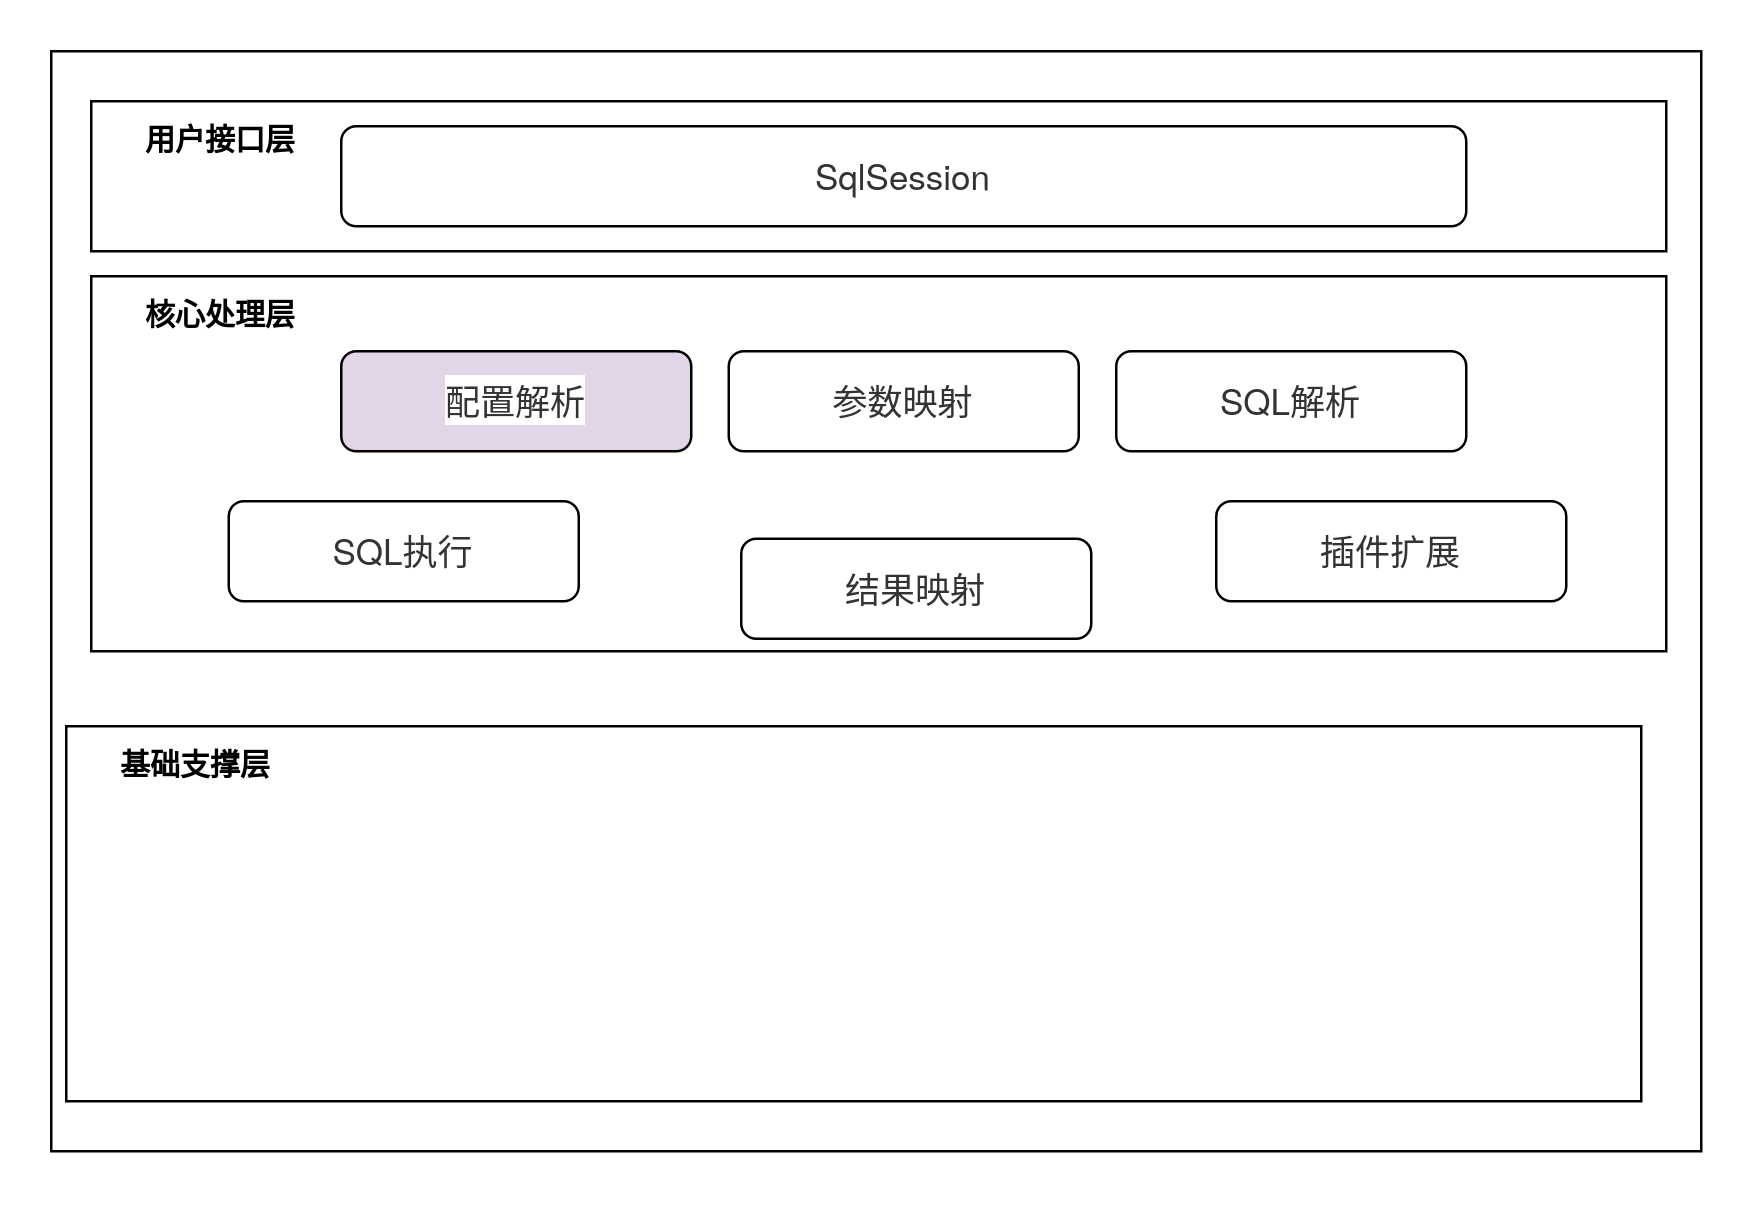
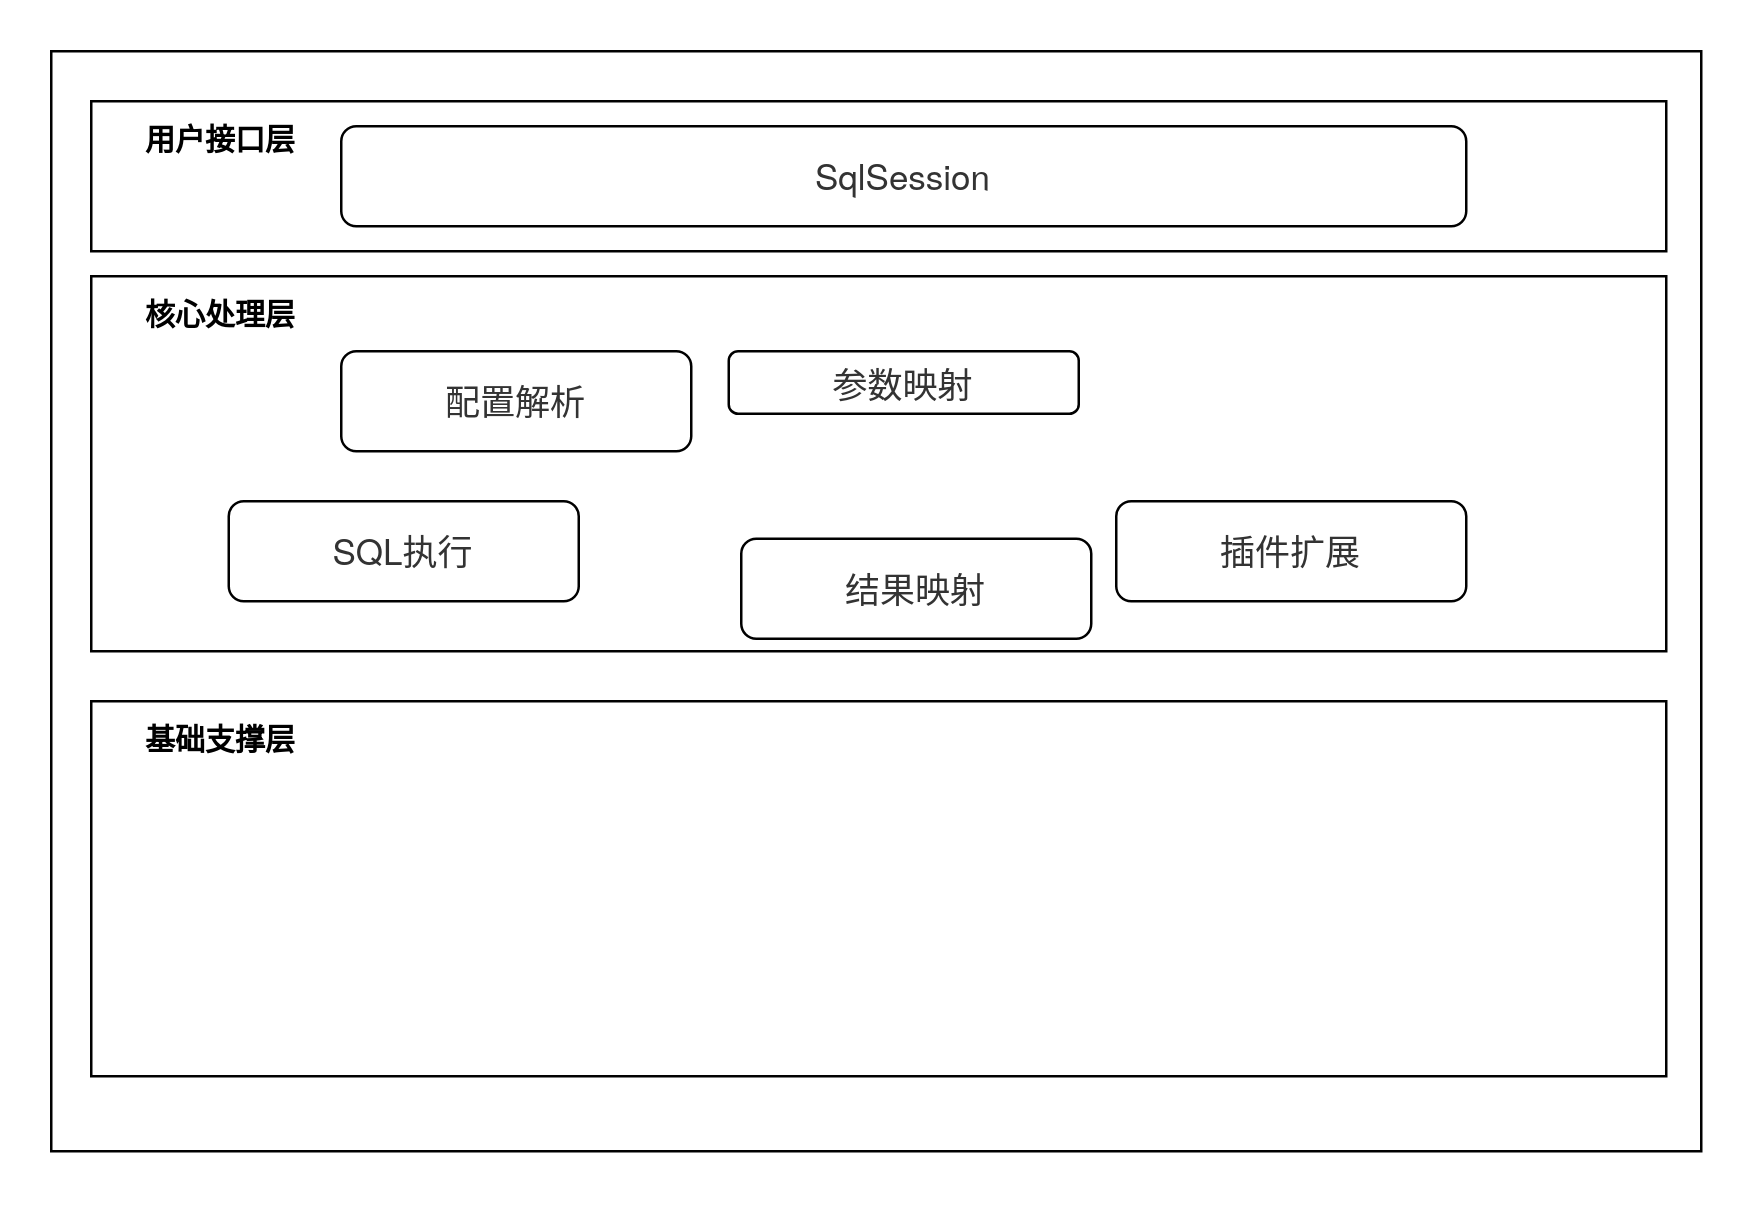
- <mxCell id="7" value="&lt;span style=&quot;color: rgb(51, 51, 51); font-family: &amp;quot;Helvetica Neue&amp;quot;, Helvetica, Arial, sans-serif; font-size: 14px; text-align: start; background-color: rgb(255, 255, 255);&quot;&gt;配置解析&lt;/span&gt;" style="rounded=1;whiteSpace=wrap;html=1;flipH=0;flipV=1;fillColor=#e1d5e7;" vertex="1" parent="1"><mxGeometry x="136" y="140" width="140" height="40" as="geometry" /></mxCell>
+ <mxCell id="7" value="&lt;span style=&quot;color: rgb(51, 51, 51); font-family: &amp;quot;Helvetica Neue&amp;quot;, Helvetica, Arial, sans-serif; font-size: 14px; text-align: start; background-color: rgb(255, 255, 255);&quot;&gt;配置解析&lt;/span&gt;" style="rounded=1;whiteSpace=wrap;html=1;flipH=0;flipV=1;" vertex="1" parent="1"><mxGeometry x="136" y="140" width="140" height="40" as="geometry" /></mxCell>
- <mxCell id="9" value="&lt;span style=&quot;color: rgb(51, 51, 51); font-family: &amp;quot;Helvetica Neue&amp;quot;, Helvetica, Arial, sans-serif; font-size: 14px; text-align: start; background-color: rgb(255, 255, 255);&quot;&gt;参数映射&lt;/span&gt;" style="rounded=1;whiteSpace=wrap;html=1;flipH=0;flipV=1;" vertex="1" parent="1"><mxGeometry x="291" y="140" width="140" height="40" as="geometry" /></mxCell>
+ <mxCell id="9" value="&lt;span style=&quot;color: rgb(51, 51, 51); font-family: &amp;quot;Helvetica Neue&amp;quot;, Helvetica, Arial, sans-serif; font-size: 14px; text-align: start; background-color: rgb(255, 255, 255);&quot;&gt;参数映射&lt;/span&gt;" style="rounded=1;whiteSpace=wrap;html=1;flipH=0;flipV=1;" vertex="1" parent="1"><mxGeometry x="291" y="140" width="140" height="25" as="geometry" /></mxCell>
- <mxCell id="10" value="&lt;span style=&quot;color: rgb(51, 51, 51); font-family: &amp;quot;Helvetica Neue&amp;quot;, Helvetica, Arial, sans-serif; font-size: 14px; text-align: start; background-color: rgb(255, 255, 255);&quot;&gt;SQL解析&lt;/span&gt;" style="rounded=1;whiteSpace=wrap;html=1;flipH=0;flipV=1;" vertex="1" parent="1"><mxGeometry x="446" y="140" width="140" height="40" as="geometry" /></mxCell>
- <mxCell id="12" value="&lt;span style=&quot;color: rgb(51, 51, 51); font-family: &amp;quot;Helvetica Neue&amp;quot;, Helvetica, Arial, sans-serif; font-size: 14px; text-align: start; background-color: rgb(255, 255, 255);&quot;&gt;插件扩展&lt;/span&gt;" style="rounded=1;whiteSpace=wrap;html=1;flipH=0;flipV=1;" vertex="1" parent="1"><mxGeometry x="486" y="200" width="140" height="40" as="geometry" /></mxCell>
+ <mxCell id="12" value="&lt;span style=&quot;color: rgb(51, 51, 51); font-family: &amp;quot;Helvetica Neue&amp;quot;, Helvetica, Arial, sans-serif; font-size: 14px; text-align: start; background-color: rgb(255, 255, 255);&quot;&gt;插件扩展&lt;/span&gt;" style="rounded=1;whiteSpace=wrap;html=1;flipH=0;flipV=1;" vertex="1" parent="1"><mxGeometry x="446" y="200" width="140" height="40" as="geometry" /></mxCell>
- <mxCell id="5" value="基础支撑层" style="rounded=0;whiteSpace=wrap;html=1;align=left;verticalAlign=top;fontStyle=1;spacingTop=2;spacingLeft=20;" vertex="1" parent="1"><mxGeometry x="26" y="290" width="630" height="150" as="geometry" /></mxCell>
+ <mxCell id="5" value="基础支撑层" style="rounded=0;whiteSpace=wrap;html=1;align=left;verticalAlign=top;fontStyle=1;spacingTop=2;spacingLeft=20;" vertex="1" parent="1"><mxGeometry x="36" y="280" width="630" height="150" as="geometry" /></mxCell>
